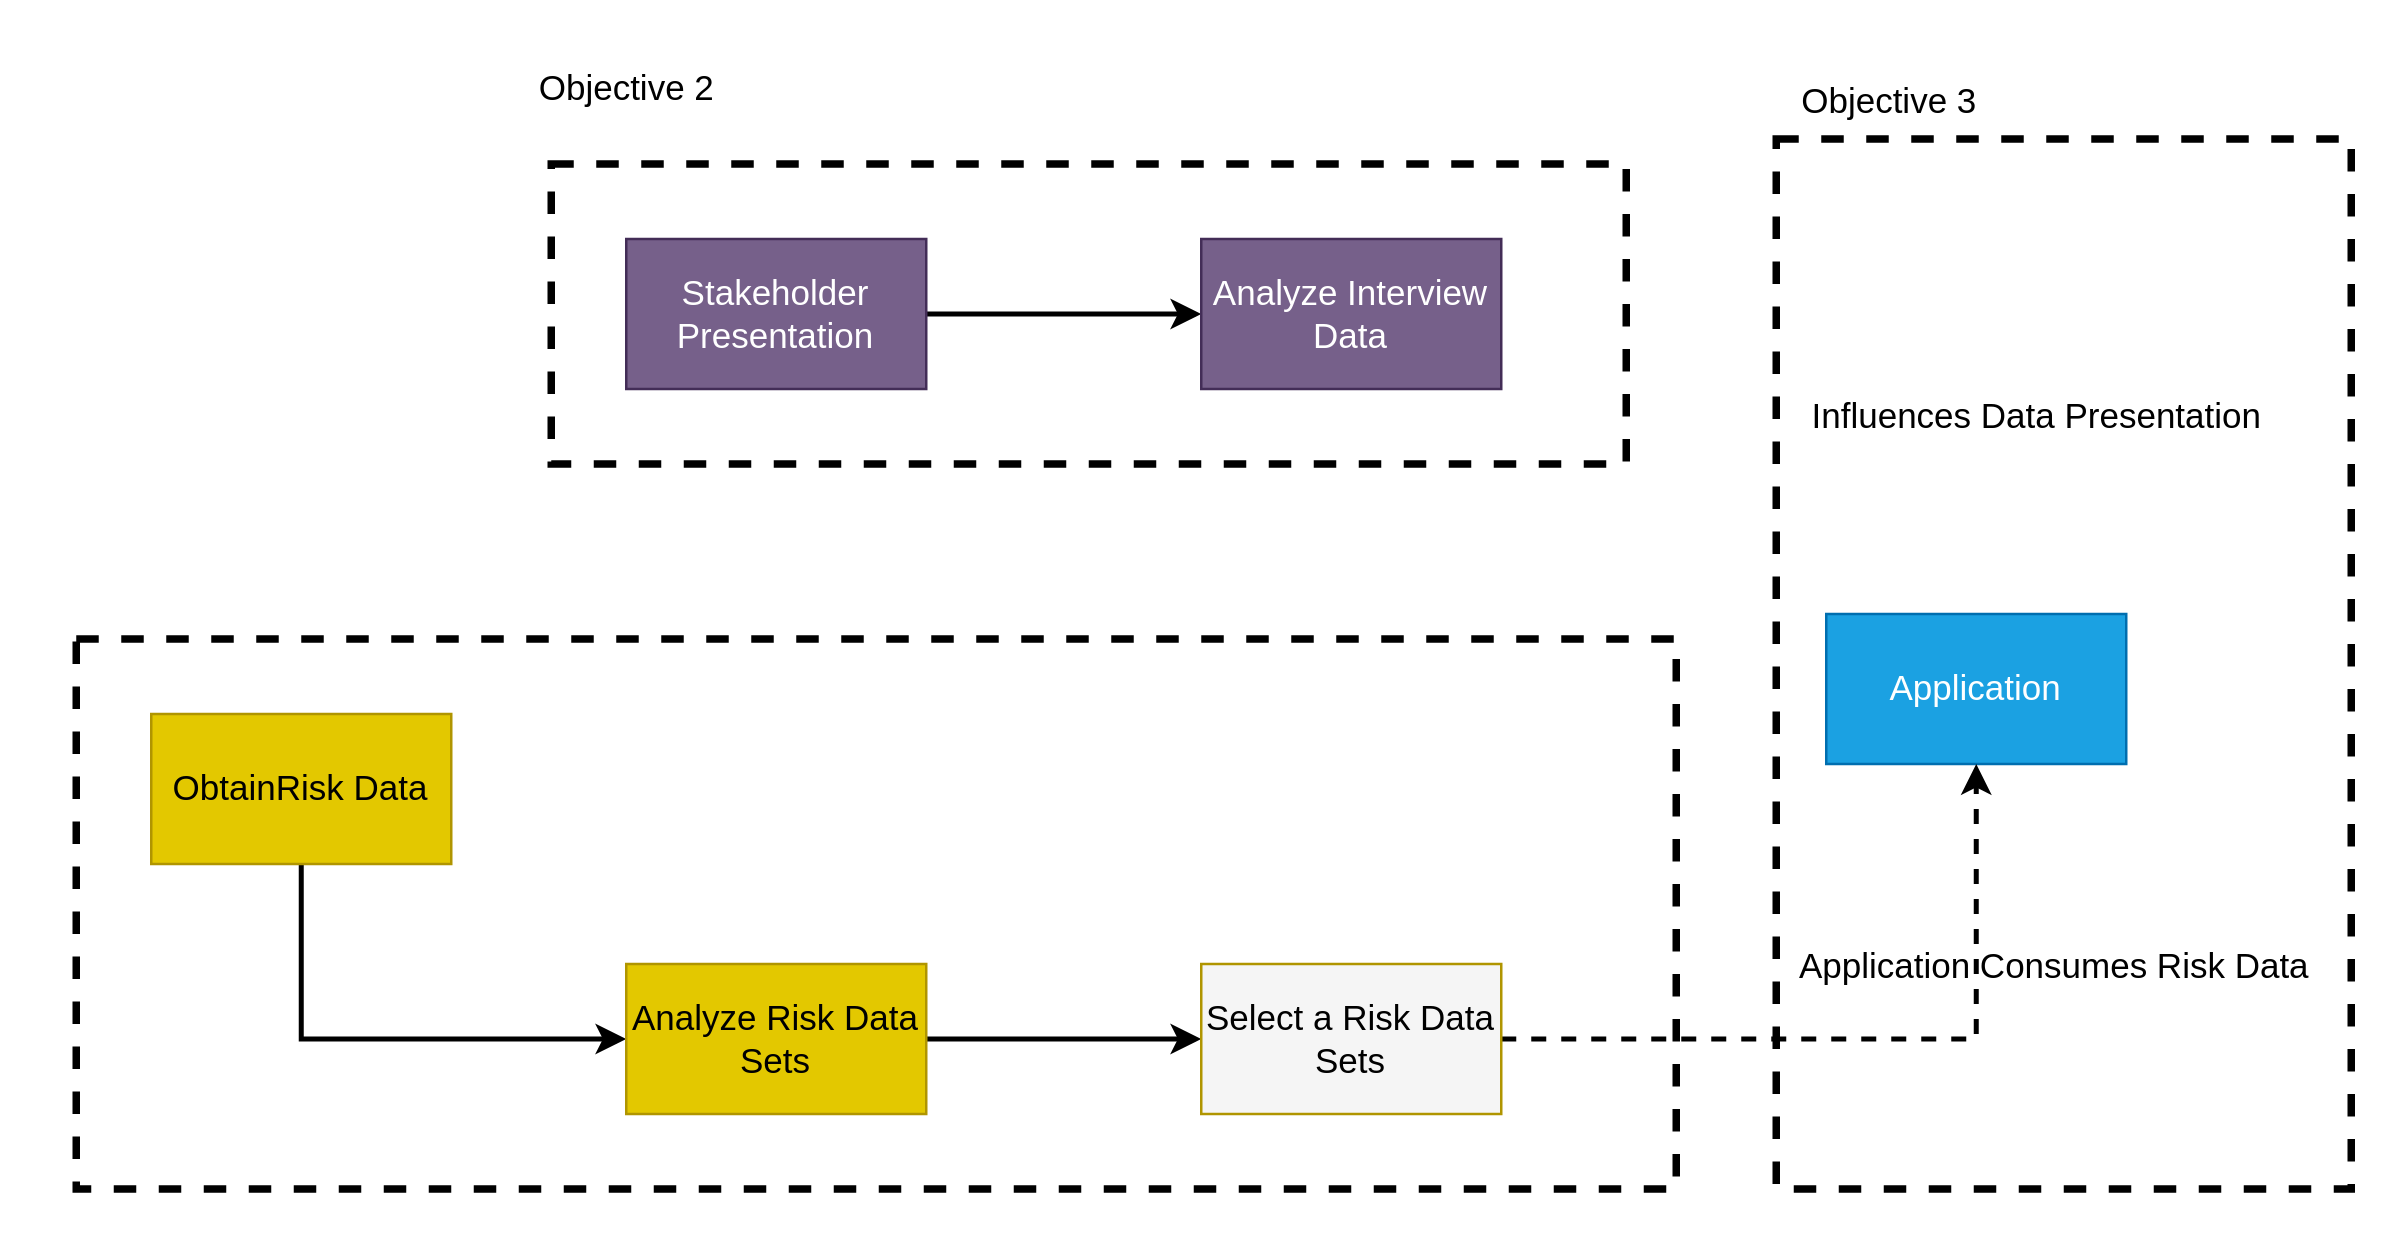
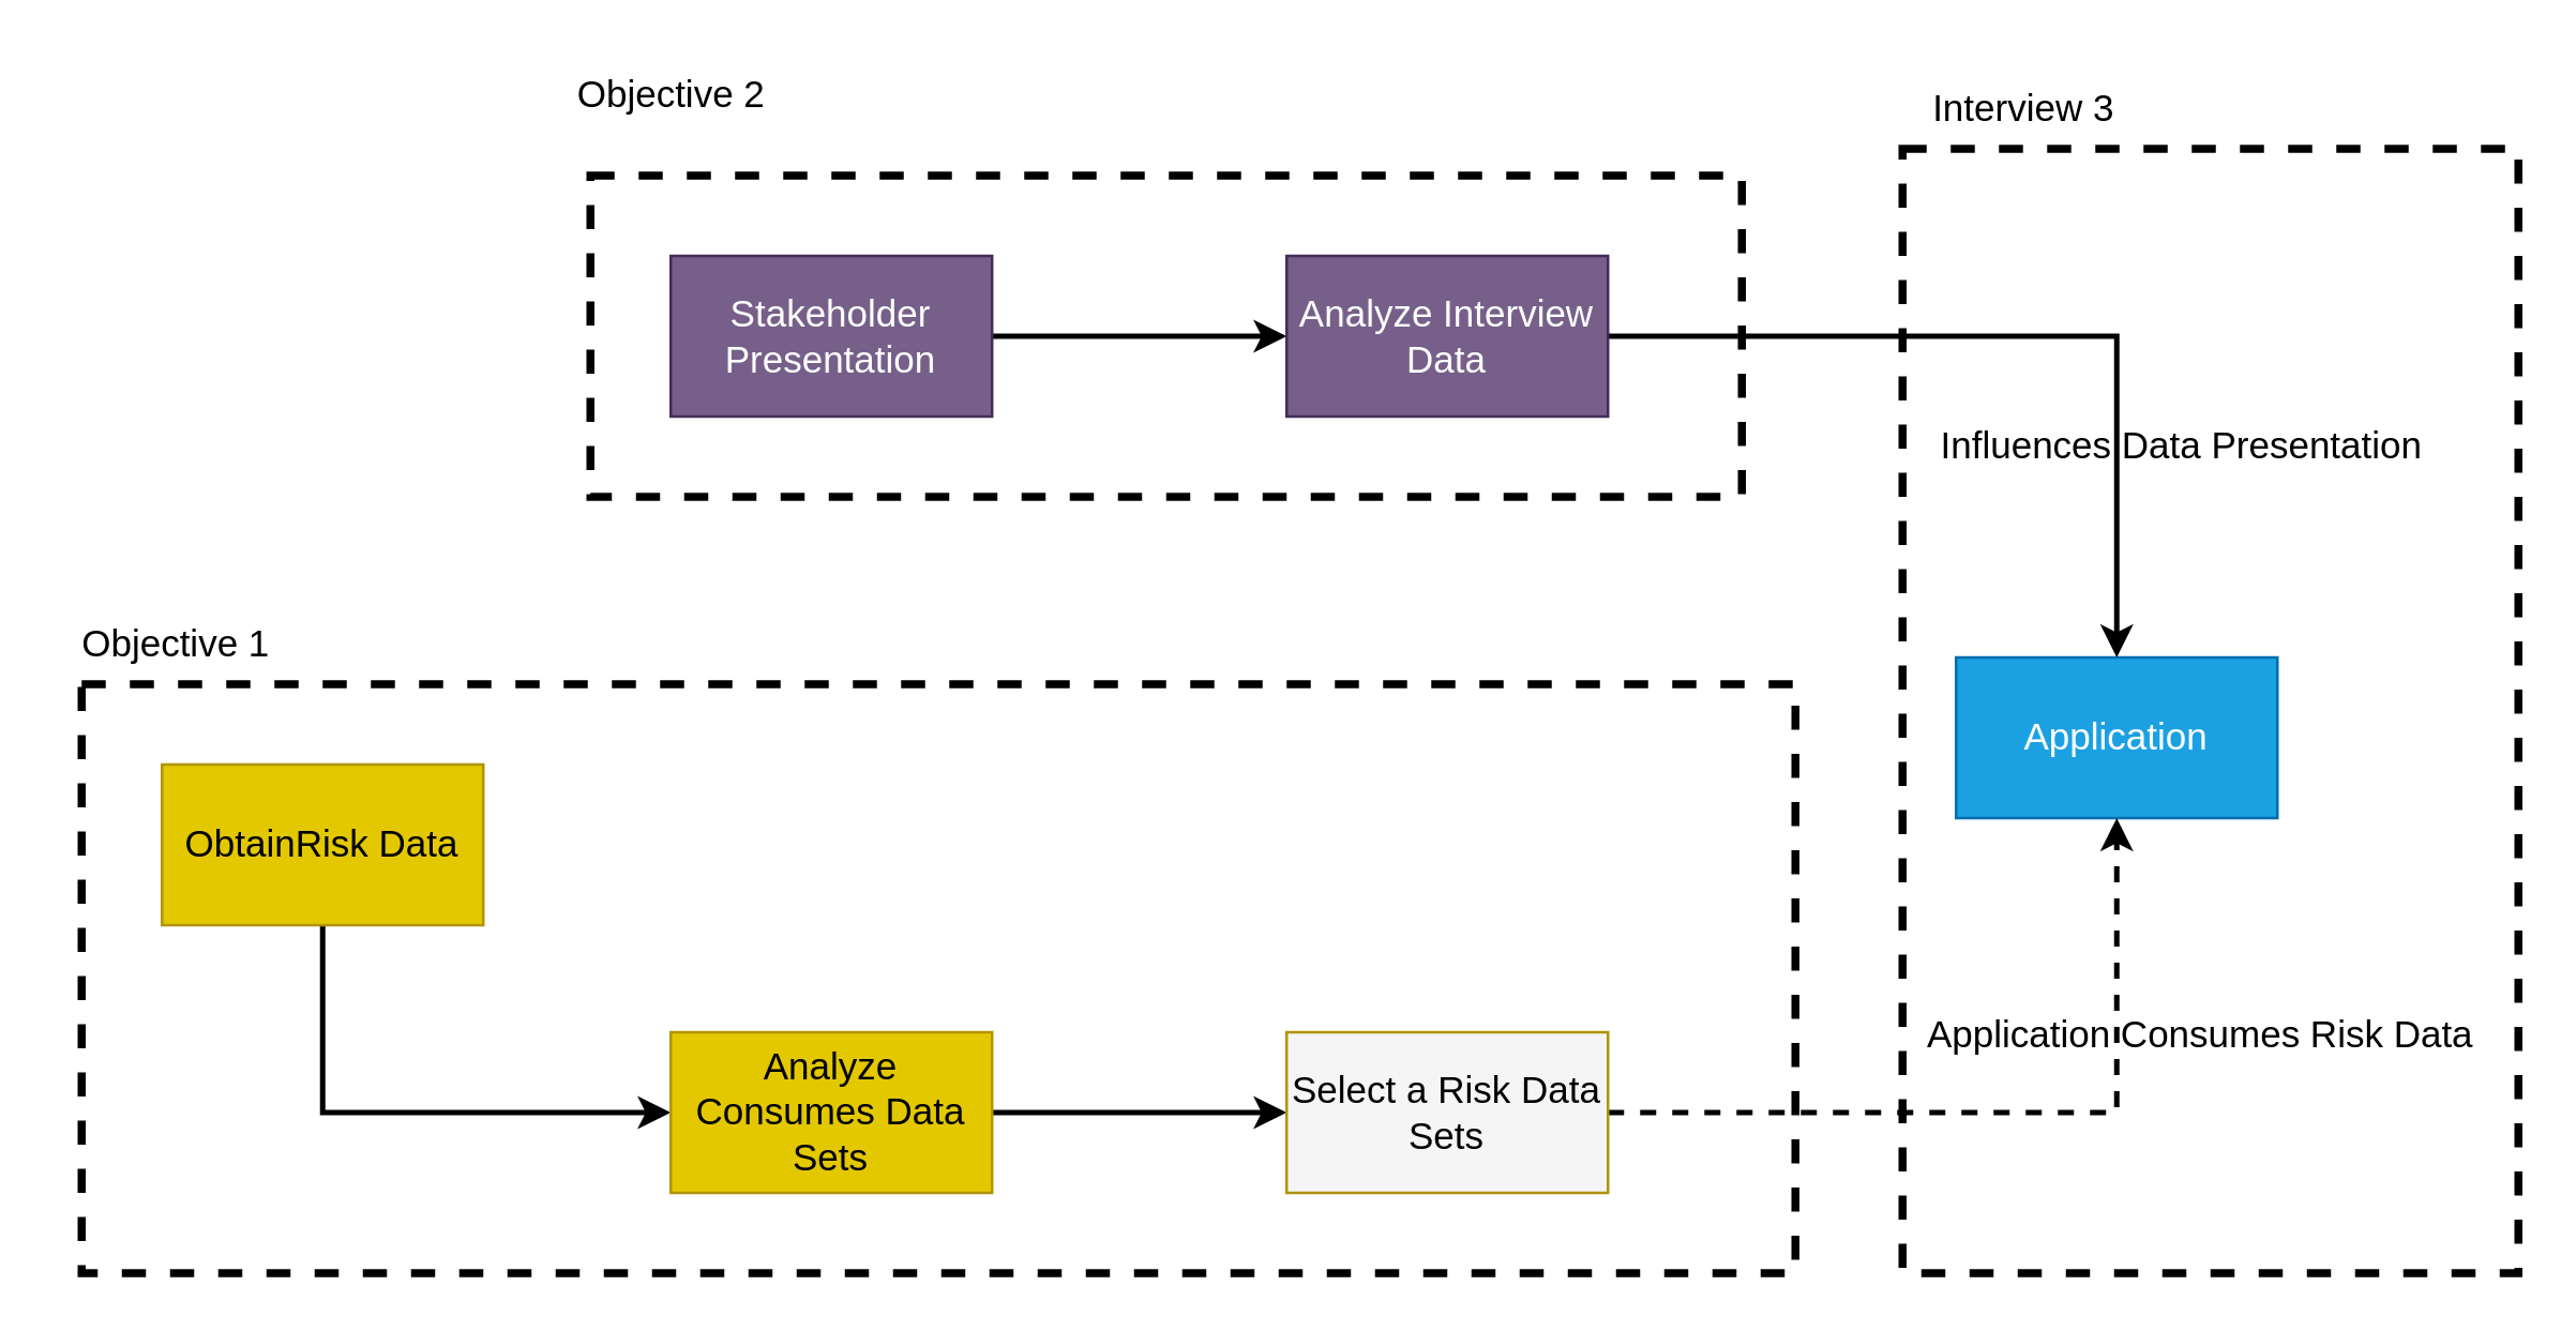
- <mxCell id="19" value="&lt;font style=&quot;font-size: 14px;&quot; color=&quot;#000000&quot;&gt;Objective 3&lt;br&gt;&lt;/font&gt;" style="text;html=1;align=center;verticalAlign=middle;resizable=0;points=[];autosize=1;strokeColor=none;fillColor=none;" vertex="1" parent="1"><mxGeometry x="710" y="25" width="90" height="30" as="geometry" /></mxCell>
+ <mxCell id="19" value="&lt;font style=&quot;font-size: 14px;&quot; color=&quot;#000000&quot;&gt;Interview 3&lt;br&gt;&lt;/font&gt;" style="text;html=1;align=center;verticalAlign=middle;resizable=0;points=[];autosize=1;strokeColor=none;fillColor=none;" vertex="1" parent="1"><mxGeometry x="710" y="25" width="90" height="30" as="geometry" /></mxCell>
+ <mxCell id="12" style="edgeStyle=orthogonalEdgeStyle;rounded=0;orthogonalLoop=1;jettySize=auto;html=1;exitX=1;exitY=0.5;exitDx=0;exitDy=0;entryX=0.5;entryY=0;entryDx=0;entryDy=0;strokeColor=#000000;strokeWidth=2;" edge="1" parent="1" source="13" target="4"><mxGeometry relative="1" as="geometry" /></mxCell>
+ <mxCell id="17" value="&lt;font style=&quot;font-size: 14px;&quot; color=&quot;#000000&quot;&gt;Objective 1&lt;/font&gt;" style="text;html=1;align=center;verticalAlign=middle;resizable=0;points=[];autosize=1;strokeColor=none;fillColor=none;" vertex="1" parent="1"><mxGeometry x="20" y="225" width="90" height="30" as="geometry" /></mxCell>
- <mxCell id="6" value="&lt;font style=&quot;font-size: 14px;&quot;&gt;Analyze Risk Data Sets&lt;/font&gt;" style="rounded=0;whiteSpace=wrap;html=1;fillColor=#e3c800;fontColor=#000000;strokeColor=#B09500;" vertex="1" parent="1"><mxGeometry x="250" y="385" width="120" height="60" as="geometry" /></mxCell>
+ <mxCell id="6" value="&lt;font style=&quot;font-size: 14px;&quot;&gt;Analyze Consumes Data Sets&lt;/font&gt;" style="rounded=0;whiteSpace=wrap;html=1;fillColor=#e3c800;fontColor=#000000;strokeColor=#B09500;" vertex="1" parent="1"><mxGeometry x="250" y="385" width="120" height="60" as="geometry" /></mxCell>
